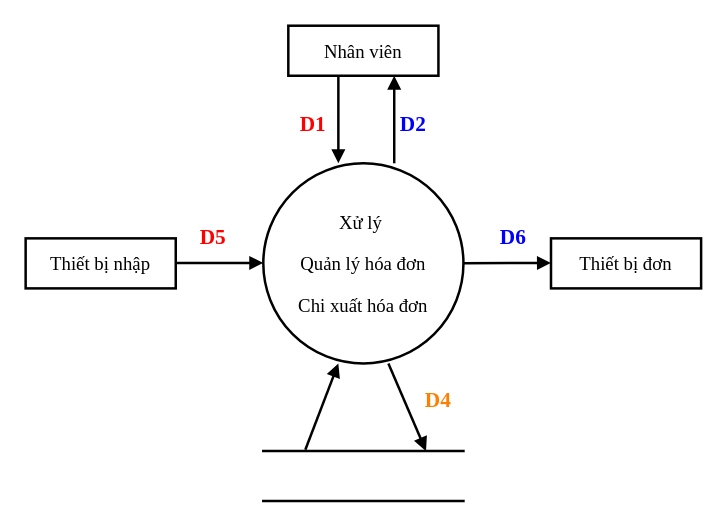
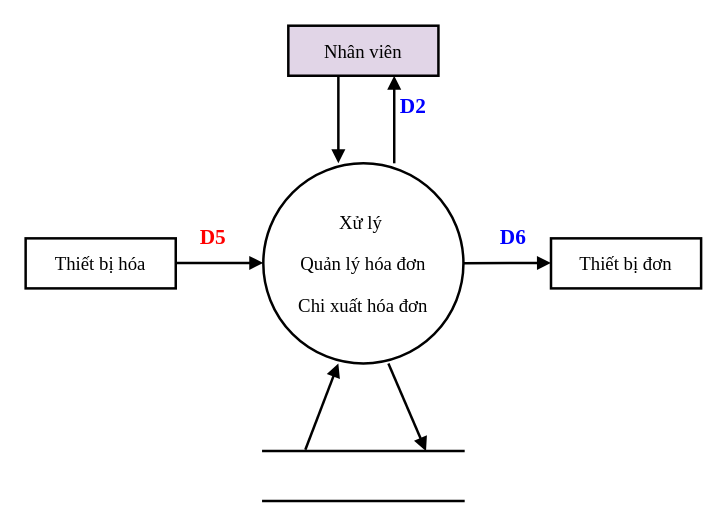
- <mxCell id="4" value="&lt;pre style=&quot;font-size: 15px&quot;&gt;&lt;font face=&quot;Times New Roman&quot;&gt;Nhân viên&lt;/font&gt;&lt;/pre&gt;" style="rounded=0;whiteSpace=wrap;html=1;strokeWidth=2;" parent="1" vertex="1"><mxGeometry x="230" y="20" width="120" height="40" as="geometry" /></mxCell>
+ <mxCell id="4" value="&lt;pre style=&quot;font-size: 15px&quot;&gt;&lt;font face=&quot;Times New Roman&quot;&gt;Nhân viên&lt;/font&gt;&lt;/pre&gt;" style="rounded=0;whiteSpace=wrap;html=1;strokeWidth=2;fillColor=#e1d5e7;" parent="1" vertex="1"><mxGeometry x="230" y="20" width="120" height="40" as="geometry" /></mxCell>
- <mxCell id="15" value="&lt;font face=&quot;Times New Roman&quot; color=&quot;#ff0000&quot;&gt;&lt;span style=&quot;font-size: 17px&quot;&gt;D1&lt;/span&gt;&lt;/font&gt;" style="text;html=1;strokeColor=none;fillColor=none;align=center;verticalAlign=middle;whiteSpace=wrap;rounded=0;fontSize=16;fontStyle=1" parent="1" vertex="1"><mxGeometry x="230" y="90" width="40" height="20" as="geometry" /></mxCell>
- <mxCell id="16" value="&lt;font face=&quot;Times New Roman&quot; color=&quot;#0000ff&quot;&gt;&lt;span style=&quot;font-size: 17px&quot;&gt;D2&lt;/span&gt;&lt;/font&gt;" style="text;html=1;strokeColor=none;fillColor=none;align=center;verticalAlign=middle;whiteSpace=wrap;rounded=0;fontSize=16;fontStyle=1" parent="1" vertex="1"><mxGeometry x="310" y="90" width="40" height="20" as="geometry" /></mxCell>
+ <mxCell id="16" value="&lt;font face=&quot;Times New Roman&quot; color=&quot;#0000ff&quot;&gt;&lt;span style=&quot;font-size: 17px&quot;&gt;D2&lt;/span&gt;&lt;/font&gt;" style="text;html=1;strokeColor=none;fillColor=none;align=center;verticalAlign=middle;whiteSpace=wrap;rounded=0;fontSize=16;fontStyle=1" parent="1" vertex="1"><mxGeometry x="310" y="75" width="40" height="20" as="geometry" /></mxCell>
- <mxCell id="2" value="&lt;pre style=&quot;font-size: 15px&quot;&gt;&lt;font face=&quot;Times New Roman&quot; style=&quot;font-size: 15px&quot;&gt;Thiết bị nhập&lt;/font&gt;&lt;/pre&gt;" style="rounded=0;whiteSpace=wrap;html=1;strokeWidth=2;fontSize=15;" parent="1" vertex="1"><mxGeometry x="20" y="190" width="120" height="40" as="geometry" /></mxCell>
+ <mxCell id="2" value="&lt;pre style=&quot;font-size: 15px&quot;&gt;&lt;font face=&quot;Times New Roman&quot; style=&quot;font-size: 15px&quot;&gt;Thiết bị hóa&lt;/font&gt;&lt;/pre&gt;" style="rounded=0;whiteSpace=wrap;html=1;strokeWidth=2;fontSize=15;" parent="1" vertex="1"><mxGeometry x="20" y="190" width="120" height="40" as="geometry" /></mxCell>
- <mxCell id="17" value="&lt;font face=&quot;Times New Roman&quot; color=&quot;#ff8000&quot;&gt;&lt;span style=&quot;font-size: 17px&quot;&gt;D4&lt;/span&gt;&lt;/font&gt;" style="text;html=1;strokeColor=none;fillColor=none;align=center;verticalAlign=middle;whiteSpace=wrap;rounded=0;fontSize=16;fontStyle=1" parent="1" vertex="1"><mxGeometry x="330" y="310" width="40" height="20" as="geometry" /></mxCell>
